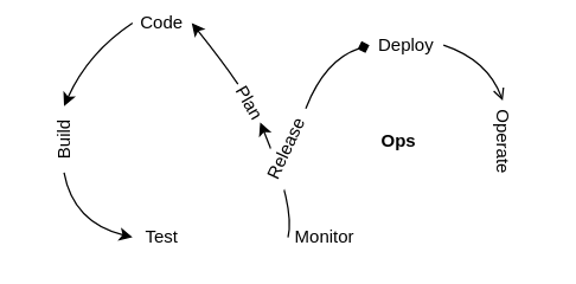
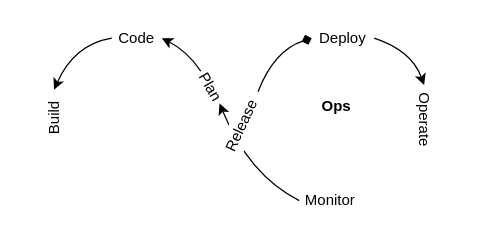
- <mxCell id="3" value="Code" style="text;html=1;align=center;verticalAlign=middle;whiteSpace=wrap;rounded=0;" vertex="1" parent="1"><mxGeometry x="89" y="5" width="40" height="20" as="geometry" /></mxCell>
+ <mxCell id="3" value="Code" style="text;html=1;align=center;verticalAlign=middle;whiteSpace=wrap;rounded=0;" vertex="1" parent="1"><mxGeometry x="89" y="20" width="40" height="20" as="geometry" /></mxCell>
- <mxCell id="12" value="" style="endArrow=open;html=1;rounded=0;exitX=1;exitY=0.5;exitDx=0;exitDy=0;curved=1;entryX=0;entryY=0.5;entryDx=0;entryDy=0;" edge="1" parent="1" source="9" target="11"><mxGeometry width="50" height="50" relative="1" as="geometry"><mxPoint x="309" y="20" as="sourcePoint" /><mxPoint x="329" y="60" as="targetPoint" /><Array as="points"><mxPoint x="329" y="40" /></Array></mxGeometry></mxCell>
+ <mxCell id="12" value="" style="endArrow=classic;html=1;rounded=0;exitX=1;exitY=0.5;exitDx=0;exitDy=0;curved=1;entryX=0;entryY=0.5;entryDx=0;entryDy=0;" edge="1" parent="1" source="9" target="11"><mxGeometry width="50" height="50" relative="1" as="geometry"><mxPoint x="309" y="20" as="sourcePoint" /><mxPoint x="329" y="60" as="targetPoint" /><Array as="points"><mxPoint x="329" y="40" /></Array></mxGeometry></mxCell>
- <mxCell id="6" value="&lt;b&gt;Ops&lt;/b&gt;" style="text;html=1;align=center;verticalAlign=middle;whiteSpace=wrap;rounded=0;" vertex="1" parent="1"><mxGeometry x="239" y="80" width="60" height="30" as="geometry" /></mxCell>
+ <mxCell id="6" value="&lt;b&gt;Ops&lt;/b&gt;" style="text;html=1;align=center;verticalAlign=middle;whiteSpace=wrap;rounded=0;" vertex="1" parent="1"><mxGeometry x="239" y="70" width="60" height="30" as="geometry" /></mxCell>
- <mxCell id="14" value="" style="endArrow=classic;html=1;rounded=0;entryX=0;entryY=0.5;entryDx=0;entryDy=0;curved=1;exitX=0;exitY=0.5;exitDx=0;exitDy=0;" edge="1" parent="1" source="4" target="5"><mxGeometry width="50" height="50" relative="1" as="geometry"><mxPoint x="49" y="120" as="sourcePoint" /><mxPoint x="9" y="150" as="targetPoint" /><Array as="points"><mxPoint x="49" y="150" /></Array></mxGeometry></mxCell>
- <mxCell id="5" value="Test" style="text;html=1;align=center;verticalAlign=middle;whiteSpace=wrap;rounded=0;" vertex="1" parent="1"><mxGeometry x="89" y="150" width="40" height="20" as="geometry" /></mxCell>
- <mxCell id="10" value="Monitor" style="text;html=1;align=center;verticalAlign=middle;whiteSpace=wrap;rounded=0;" vertex="1" parent="1"><mxGeometry x="194" y="150" width="50" height="20" as="geometry" /></mxCell>
+ <mxCell id="10" value="Monitor" style="text;html=1;align=center;verticalAlign=middle;whiteSpace=wrap;rounded=0;" vertex="1" parent="1"><mxGeometry x="239" y="150" width="50" height="20" as="geometry" /></mxCell>
